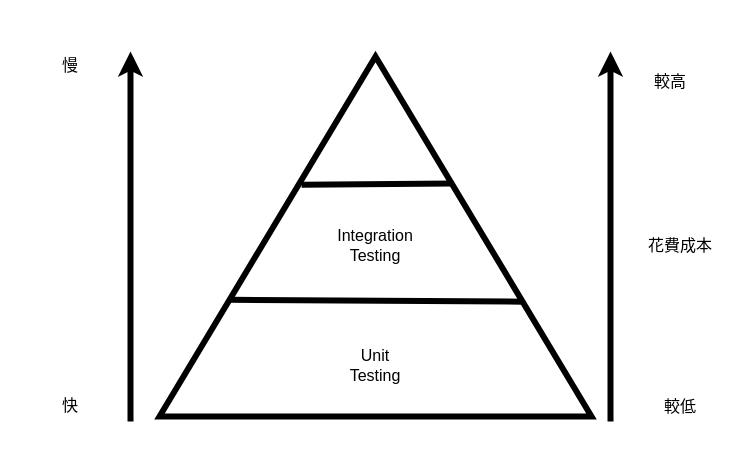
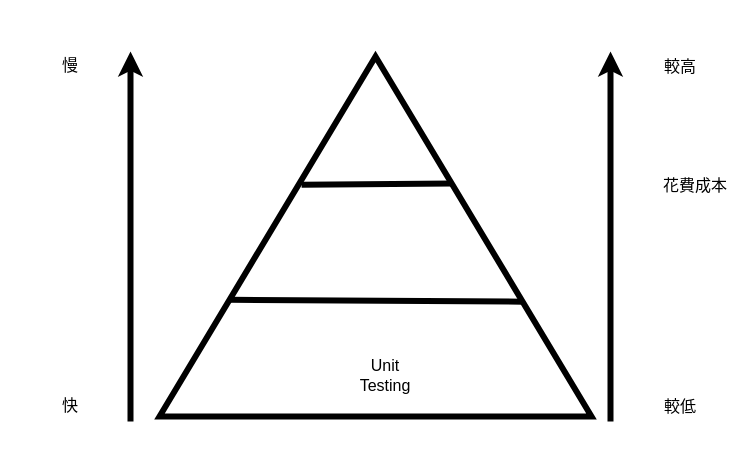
- <mxCell id="12" value="&lt;font style=&quot;font-size: 16px;&quot;&gt;較高&lt;br&gt;&lt;/font&gt;" style="text;html=1;strokeColor=none;fillColor=none;align=center;verticalAlign=middle;whiteSpace=wrap;rounded=0;strokeWidth=6;" parent="1" vertex="1"><mxGeometry x="620" y="66" width="100" height="30" as="geometry" /></mxCell>
+ <mxCell id="12" value="&lt;font style=&quot;font-size: 16px;&quot;&gt;較高&lt;br&gt;&lt;/font&gt;" style="text;html=1;strokeColor=none;fillColor=none;align=center;verticalAlign=middle;whiteSpace=wrap;rounded=0;strokeWidth=6;" parent="1" vertex="1"><mxGeometry x="630" y="51" width="100" height="30" as="geometry" /></mxCell>
- <mxCell id="5" value="&lt;font style=&quot;font-size: 16px;&quot;&gt;Integration&lt;br&gt;Testing&lt;br&gt;&lt;/font&gt;" style="text;html=1;strokeColor=none;fillColor=none;align=center;verticalAlign=middle;whiteSpace=wrap;rounded=0;strokeWidth=6;" parent="1" vertex="1"><mxGeometry x="325" y="230" width="100" height="30" as="geometry" /></mxCell>
- <mxCell id="9" value="&lt;font style=&quot;font-size: 16px;&quot;&gt;花費成本&lt;br&gt;&lt;/font&gt;" style="text;html=1;strokeColor=none;fillColor=none;align=center;verticalAlign=middle;whiteSpace=wrap;rounded=0;strokeWidth=6;" parent="1" vertex="1"><mxGeometry x="630" y="230" width="100" height="30" as="geometry" /></mxCell>
+ <mxCell id="9" value="&lt;font style=&quot;font-size: 16px;&quot;&gt;花費成本&lt;br&gt;&lt;/font&gt;" style="text;html=1;strokeColor=none;fillColor=none;align=center;verticalAlign=middle;whiteSpace=wrap;rounded=0;strokeWidth=6;" parent="1" vertex="1"><mxGeometry x="645" y="170" width="100" height="30" as="geometry" /></mxCell>
- <mxCell id="6" value="&lt;font style=&quot;font-size: 16px;&quot;&gt;Unit&lt;br&gt;Testing&lt;br&gt;&lt;/font&gt;" style="text;html=1;strokeColor=none;fillColor=none;align=center;verticalAlign=middle;whiteSpace=wrap;rounded=0;strokeWidth=6;" parent="1" vertex="1"><mxGeometry x="325" y="350" width="100" height="30" as="geometry" /></mxCell>
+ <mxCell id="6" value="&lt;font style=&quot;font-size: 16px;&quot;&gt;Unit&lt;br&gt;Testing&lt;br&gt;&lt;/font&gt;" style="text;html=1;strokeColor=none;fillColor=none;align=center;verticalAlign=middle;whiteSpace=wrap;rounded=0;strokeWidth=6;" parent="1" vertex="1"><mxGeometry x="335" y="360" width="100" height="30" as="geometry" /></mxCell>
